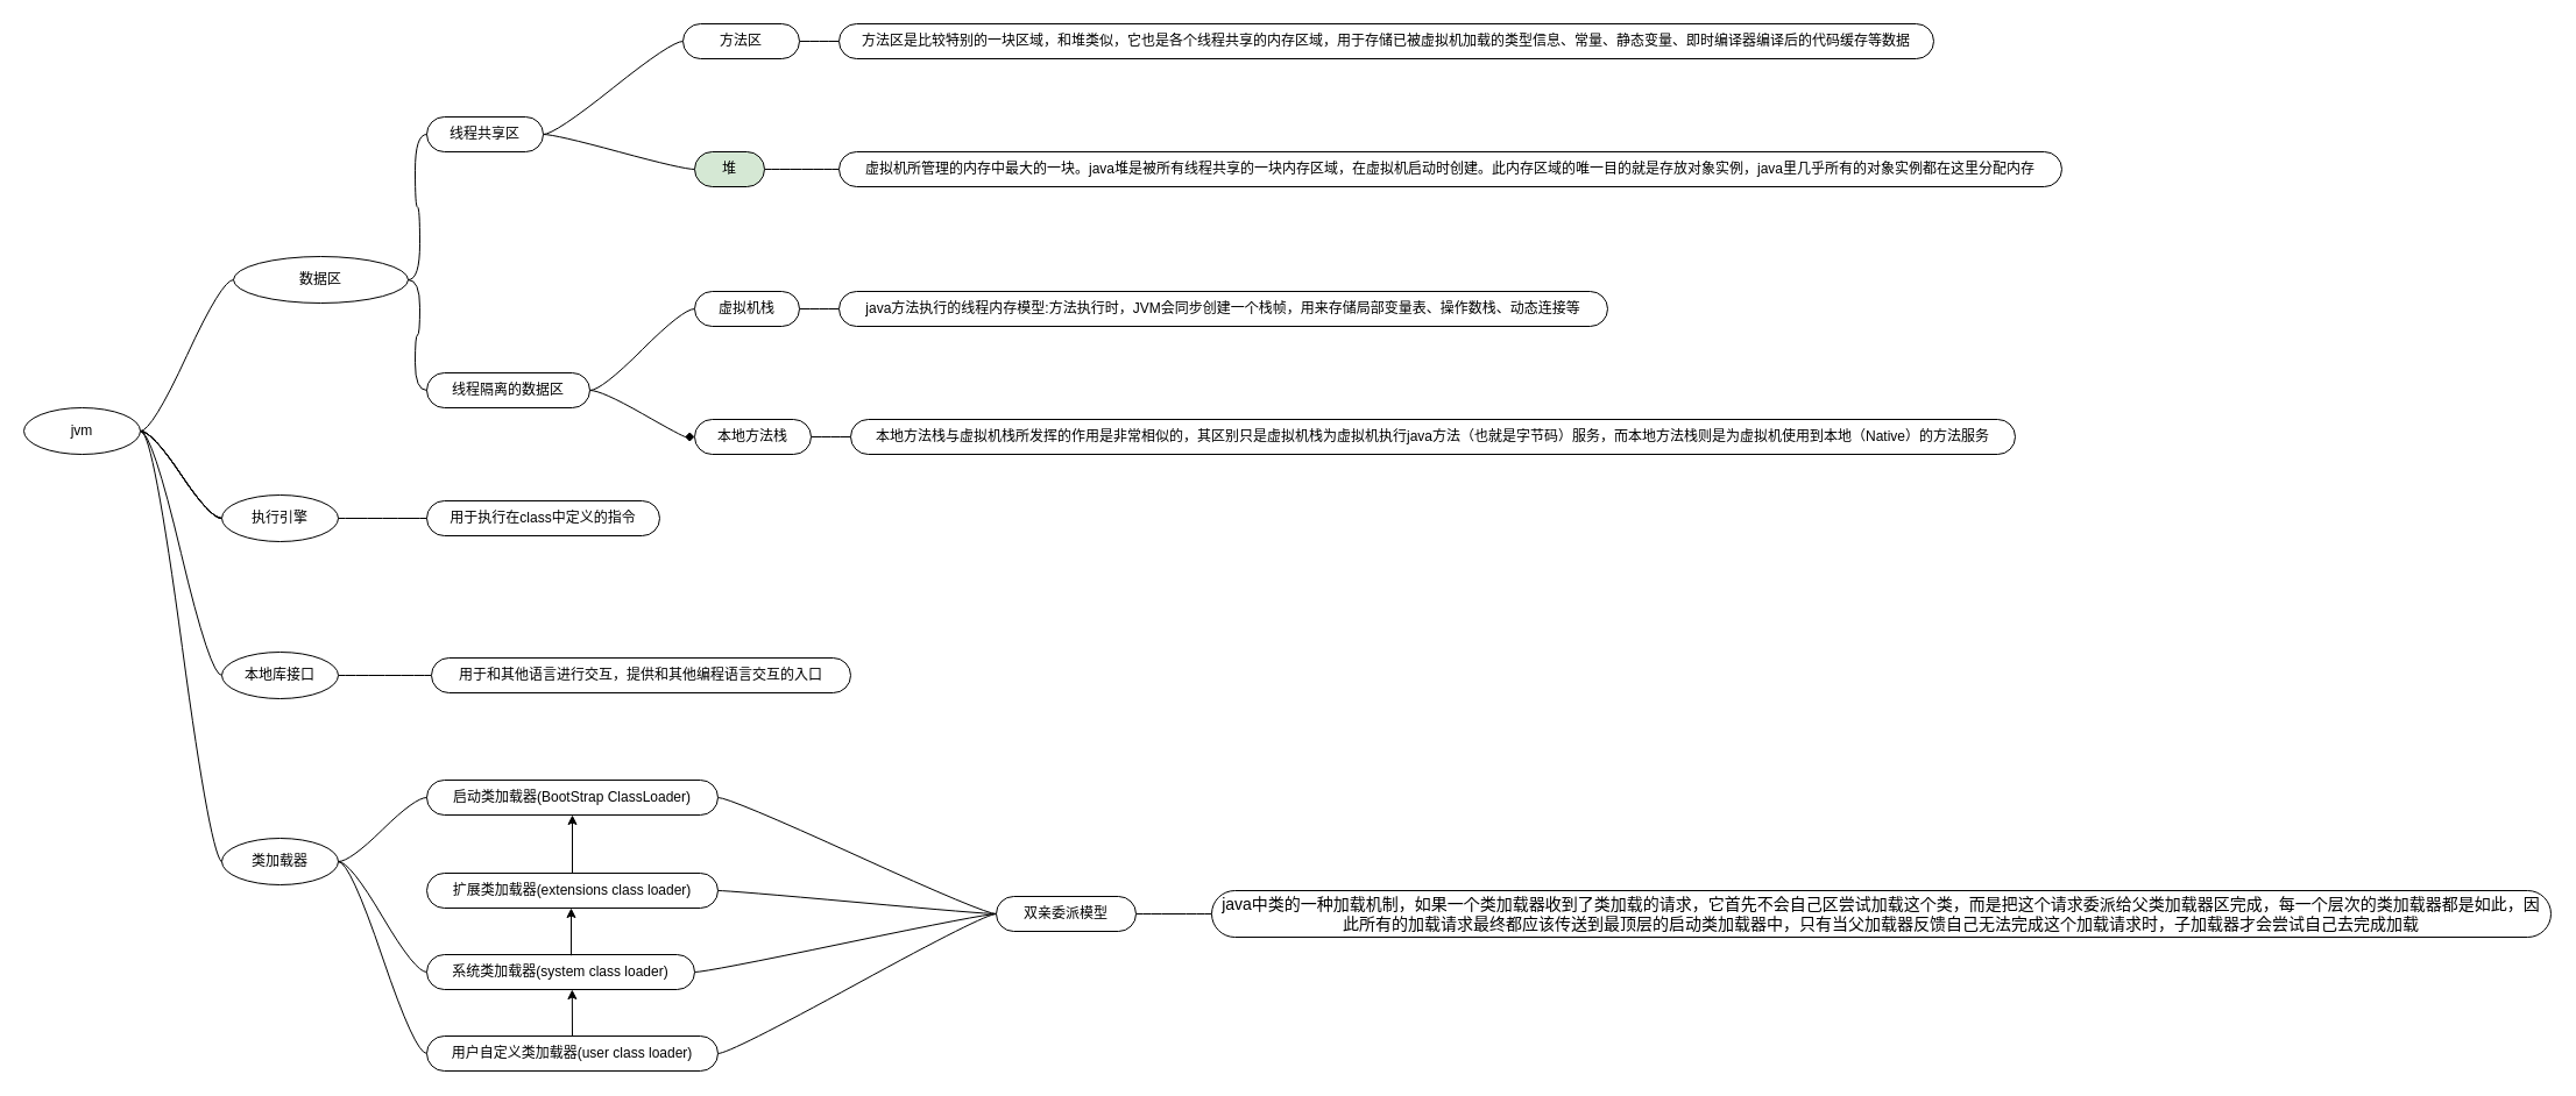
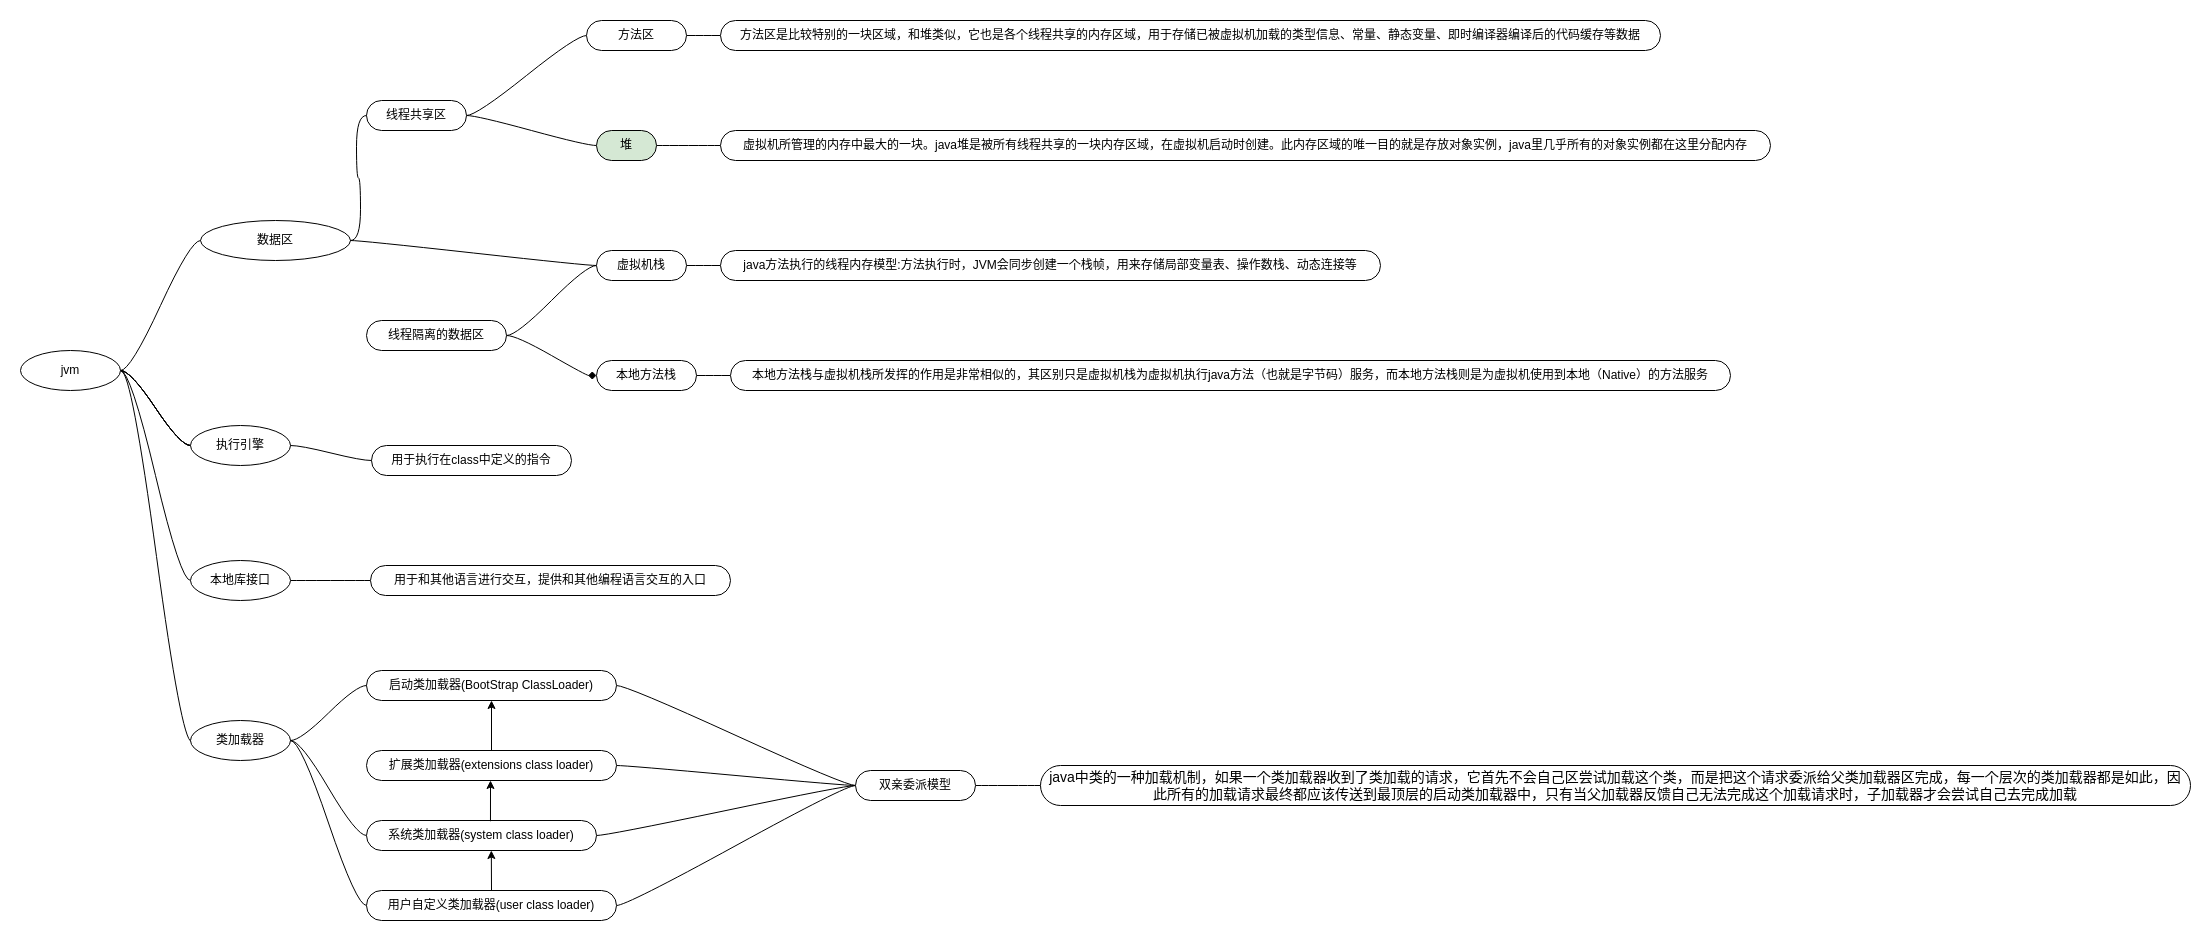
- <mxCell id="12" value="" style="edgeStyle=entityRelationEdgeStyle;startArrow=none;endArrow=none;segment=10;curved=1;sourcePerimeterSpacing=0;targetPerimeterSpacing=0;rounded=0;exitX=1;exitY=0.5;exitDx=0;exitDy=0;" edge="1" target="11" parent="1" source="2"><mxGeometry relative="1" as="geometry"><mxPoint x="310" y="370" as="sourcePoint" /></mxGeometry></mxCell>
+ <mxCell id="12" value="" style="edgeStyle=entityRelationEdgeStyle;startArrow=none;endArrow=none;segment=10;curved=1;sourcePerimeterSpacing=0;targetPerimeterSpacing=0;rounded=0;exitX=1;exitY=0.5;exitDx=0;exitDy=0;" edge="1" target="18" parent="1" source="2"><mxGeometry relative="1" as="geometry"><mxPoint x="310" y="370" as="sourcePoint" /></mxGeometry></mxCell>
- <mxCell id="32" value="用于执行在class中定义的指令" style="whiteSpace=wrap;html=1;rounded=1;arcSize=50;align=center;verticalAlign=middle;strokeWidth=1;autosize=1;spacing=4;treeFolding=1;treeMoving=1;newEdgeStyle={&quot;edgeStyle&quot;:&quot;entityRelationEdgeStyle&quot;,&quot;startArrow&quot;:&quot;none&quot;,&quot;endArrow&quot;:&quot;none&quot;,&quot;segment&quot;:10,&quot;curved&quot;:1,&quot;sourcePerimeterSpacing&quot;:0,&quot;targetPerimeterSpacing&quot;:0};" vertex="1" parent="1"><mxGeometry x="366" y="430" width="200" height="30" as="geometry" /></mxCell>
+ <mxCell id="32" value="用于执行在class中定义的指令" style="whiteSpace=wrap;html=1;rounded=1;arcSize=50;align=center;verticalAlign=middle;strokeWidth=1;autosize=1;spacing=4;treeFolding=1;treeMoving=1;newEdgeStyle={&quot;edgeStyle&quot;:&quot;entityRelationEdgeStyle&quot;,&quot;startArrow&quot;:&quot;none&quot;,&quot;endArrow&quot;:&quot;none&quot;,&quot;segment&quot;:10,&quot;curved&quot;:1,&quot;sourcePerimeterSpacing&quot;:0,&quot;targetPerimeterSpacing&quot;:0};" vertex="1" parent="1"><mxGeometry x="371" y="445" width="200" height="30" as="geometry" /></mxCell>
